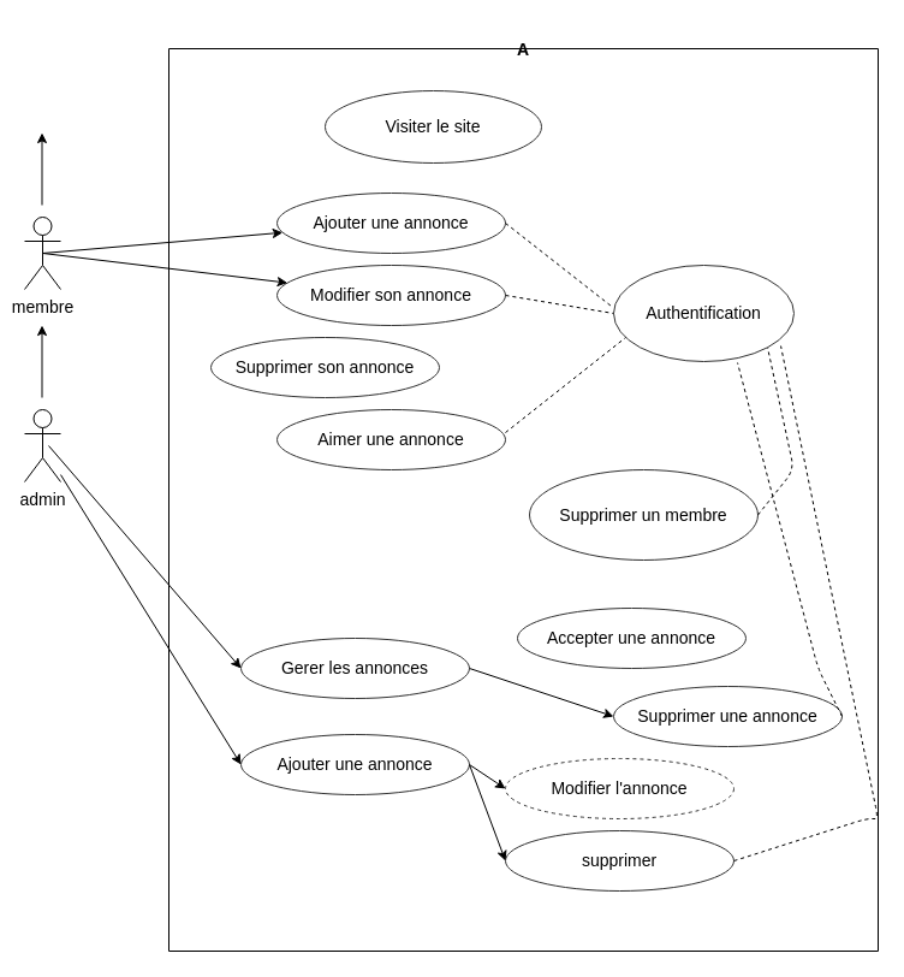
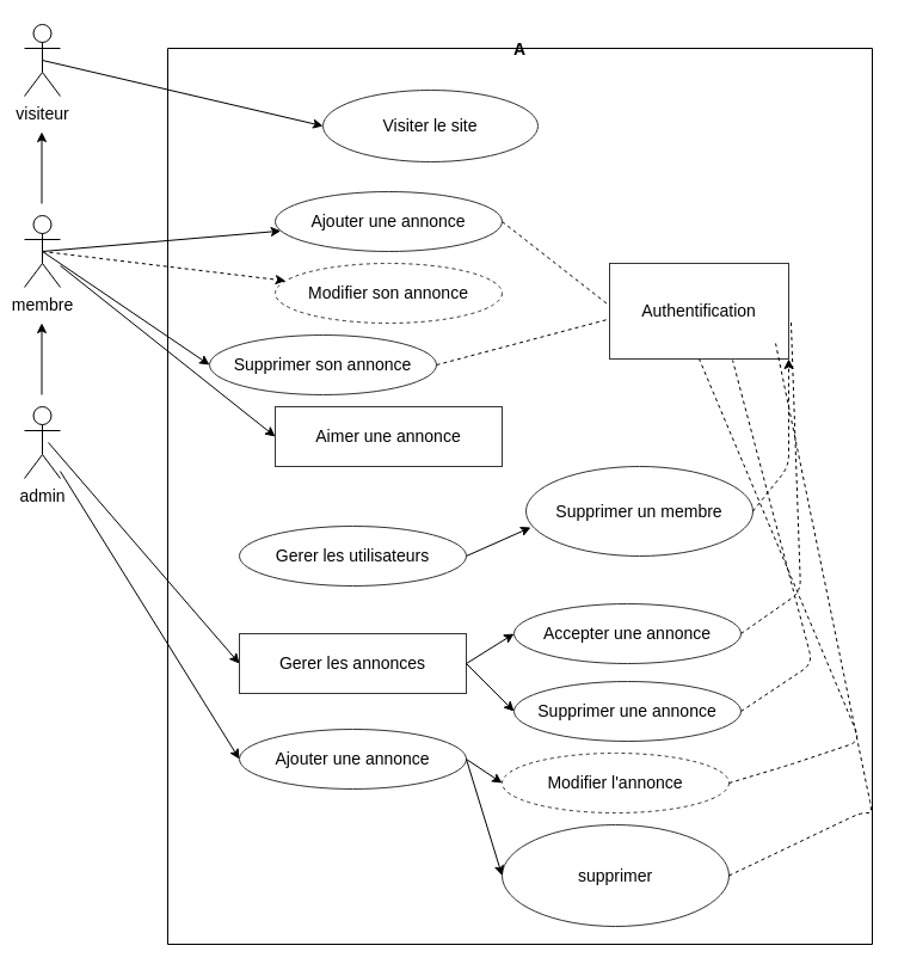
+ <mxCell id="2" value="&lt;font style=&quot;font-size: 14px&quot;&gt;visiteur&lt;/font&gt;" style="shape=umlActor;verticalLabelPosition=bottom;verticalAlign=top;html=1;outlineConnect=0;" vertex="1" parent="1"><mxGeometry x="20" y="20" width="30" height="60" as="geometry" /></mxCell>
+ <mxCell id="36" value="" style="endArrow=classic;html=1;fontSize=14;exitX=0.5;exitY=0.5;exitDx=0;exitDy=0;exitPerimeter=0;entryX=0;entryY=0.5;entryDx=0;entryDy=0;" edge="1" parent="1" source="2" target="6"><mxGeometry width="50" height="50" relative="1" as="geometry"><mxPoint x="250" y="170" as="sourcePoint" /><mxPoint x="300" y="120" as="targetPoint" /></mxGeometry></mxCell>
- <mxCell id="38" value="" style="endArrow=classic;html=1;fontSize=14;exitX=0.5;exitY=0.5;exitDx=0;exitDy=0;exitPerimeter=0;" edge="1" parent="1" source="3" target="8"><mxGeometry width="50" height="50" relative="1" as="geometry"><mxPoint x="80" y="210" as="sourcePoint" /><mxPoint x="288.758" y="161.538" as="targetPoint" /></mxGeometry></mxCell>
+ <mxCell id="38" value="" style="endArrow=classic;html=1;fontSize=14;exitX=0.5;exitY=0.5;exitDx=0;exitDy=0;exitPerimeter=0;dashed=1;" edge="1" parent="1" source="3" target="8"><mxGeometry width="50" height="50" relative="1" as="geometry"><mxPoint x="80" y="210" as="sourcePoint" /><mxPoint x="288.758" y="161.538" as="targetPoint" /></mxGeometry></mxCell>
- <mxCell id="8" value="Modifier son annonce" style="ellipse;whiteSpace=wrap;html=1;glass=0;fontSize=14;strokeColor=#333333;gradientColor=none;" vertex="1" parent="5"><mxGeometry x="90" y="180" width="190" height="50" as="geometry" /></mxCell>
+ <mxCell id="8" value="Modifier son annonce" style="ellipse;whiteSpace=wrap;html=1;glass=0;fontSize=14;strokeColor=#333333;gradientColor=none;dashed=1;" vertex="1" parent="5"><mxGeometry x="90" y="180" width="190" height="50" as="geometry" /></mxCell>
- <mxCell id="28" value="" style="endArrow=none;dashed=1;html=1;fontSize=14;exitX=1;exitY=0.5;exitDx=0;exitDy=0;entryX=0;entryY=0.5;entryDx=0;entryDy=0;" edge="1" parent="5" source="8" target="11"><mxGeometry width="50" height="50" relative="1" as="geometry"><mxPoint x="300" y="180" as="sourcePoint" /><mxPoint x="350" y="140" as="targetPoint" /></mxGeometry></mxCell>
+ <mxCell id="39" value="" style="endArrow=classic;html=1;fontSize=14;exitX=0.5;exitY=0.5;exitDx=0;exitDy=0;exitPerimeter=0;entryX=0;entryY=0.5;entryDx=0;entryDy=0;" edge="1" parent="1" source="3" target="9"><mxGeometry width="50" height="50" relative="1" as="geometry"><mxPoint x="200" y="10" as="sourcePoint" /><mxPoint x="300" y="120" as="targetPoint" /></mxGeometry></mxCell>
- <mxCell id="11" value="Authentification" style="ellipse;whiteSpace=wrap;html=1;glass=0;fontSize=14;strokeColor=#333333;gradientColor=none;" vertex="1" parent="5"><mxGeometry x="370" y="180" width="150" height="80" as="geometry" /></mxCell>
+ <mxCell id="11" value="Authentification" style="whiteSpace=wrap;html=1;glass=0;fontSize=14;strokeColor=#333333;gradientColor=none;rounded=0;" vertex="1" parent="5"><mxGeometry x="370" y="180" width="150" height="80" as="geometry" /></mxCell>
+ <mxCell id="13" value="" style="endArrow=none;dashed=1;html=1;fontSize=14;exitX=1;exitY=0.5;exitDx=0;exitDy=0;entryX=-0.013;entryY=0.588;entryDx=0;entryDy=0;entryPerimeter=0;" edge="1" parent="5" source="9" target="11"><mxGeometry width="50" height="50" relative="1" as="geometry"><mxPoint x="310" y="260" as="sourcePoint" /><mxPoint x="360" y="210" as="targetPoint" /></mxGeometry></mxCell>
+ <mxCell id="40" value="" style="endArrow=classic;html=1;fontSize=14;entryX=0;entryY=0.5;entryDx=0;entryDy=0;" edge="1" parent="1" source="3" target="10"><mxGeometry width="50" height="50" relative="1" as="geometry"><mxPoint x="150" y="310" as="sourcePoint" /><mxPoint x="335" y="365" as="targetPoint" /></mxGeometry></mxCell>
- <mxCell id="14" value="" style="endArrow=none;dashed=1;html=1;fontSize=14;exitX=1;exitY=0.38;exitDx=0;exitDy=0;exitPerimeter=0;entryX=0.067;entryY=0.75;entryDx=0;entryDy=0;entryPerimeter=0;" edge="1" parent="5" source="10" target="11"><mxGeometry width="50" height="50" relative="1" as="geometry"><mxPoint x="310" y="260" as="sourcePoint" /><mxPoint x="360" y="210" as="targetPoint" /></mxGeometry></mxCell>
- <mxCell id="29" value="" style="endArrow=none;dashed=1;html=1;fontSize=14;entryX=1;entryY=1;entryDx=0;entryDy=0;exitX=1;exitY=0.5;exitDx=0;exitDy=0;" edge="1" parent="5" source="17" target="11"><mxGeometry width="50" height="50" relative="1" as="geometry"><mxPoint x="340" y="430" as="sourcePoint" /><mxPoint x="390" y="380" as="targetPoint" /><Array as="points"><mxPoint x="520" y="350" /></Array></mxGeometry></mxCell>
+ <mxCell id="29" value="" style="endArrow=classic;dashed=1;html=1;fontSize=14;entryX=1;entryY=1;entryDx=0;entryDy=0;exitX=1;exitY=0.5;exitDx=0;exitDy=0;" edge="1" parent="5" source="17" target="11"><mxGeometry width="50" height="50" relative="1" as="geometry"><mxPoint x="340" y="430" as="sourcePoint" /><mxPoint x="390" y="380" as="targetPoint" /><Array as="points"><mxPoint x="520" y="350" /></Array></mxGeometry></mxCell>
- <mxCell id="10" value="Aimer une annonce" style="ellipse;whiteSpace=wrap;html=1;glass=0;fontSize=14;strokeColor=#333333;gradientColor=none;" vertex="1" parent="5"><mxGeometry x="90" y="300" width="190" height="50" as="geometry" /></mxCell>
+ <mxCell id="10" value="Aimer une annonce" style="whiteSpace=wrap;html=1;glass=0;fontSize=14;strokeColor=#333333;gradientColor=none;rounded=0;" vertex="1" parent="5"><mxGeometry x="90" y="300" width="190" height="50" as="geometry" /></mxCell>
+ <mxCell id="32" value="" style="endArrow=none;dashed=1;html=1;fontSize=14;entryX=0.5;entryY=1;entryDx=0;entryDy=0;exitX=1;exitY=0.5;exitDx=0;exitDy=0;" edge="1" parent="5" source="24" target="11"><mxGeometry width="50" height="50" relative="1" as="geometry"><mxPoint x="550" y="610" as="sourcePoint" /><mxPoint x="543.05" y="316.04" as="targetPoint" /><Array as="points"><mxPoint x="520" y="600" /><mxPoint x="580" y="580" /></Array></mxGeometry></mxCell>
+ <mxCell id="19" value="" style="endArrow=classic;html=1;fontSize=14;exitX=1;exitY=0.5;exitDx=0;exitDy=0;entryX=0.021;entryY=0.68;entryDx=0;entryDy=0;entryPerimeter=0;" edge="1" parent="5" source="15" target="17"><mxGeometry width="50" height="50" relative="1" as="geometry"><mxPoint x="140" y="380" as="sourcePoint" /><mxPoint x="190" y="330" as="targetPoint" /></mxGeometry></mxCell>
+ <mxCell id="30" value="" style="endArrow=none;dashed=1;html=1;fontSize=14;entryX=1.013;entryY=0.613;entryDx=0;entryDy=0;exitX=1;exitY=0.5;exitDx=0;exitDy=0;entryPerimeter=0;" edge="1" parent="5" source="18" target="11"><mxGeometry width="50" height="50" relative="1" as="geometry"><mxPoint x="500" y="480" as="sourcePoint" /><mxPoint x="508.033" y="353.284" as="targetPoint" /><Array as="points"><mxPoint x="530" y="455" /></Array></mxGeometry></mxCell>
+ <mxCell id="15" value="Gerer les utilisateurs" style="ellipse;whiteSpace=wrap;html=1;glass=0;fontSize=14;strokeColor=#333333;gradientColor=none;" vertex="1" parent="5"><mxGeometry x="60" y="400" width="190" height="50" as="geometry" /></mxCell>
+ <mxCell id="20" value="" style="endArrow=classic;html=1;fontSize=14;entryX=0;entryY=0.5;entryDx=0;entryDy=0;exitX=1;exitY=0.5;exitDx=0;exitDy=0;" edge="1" parent="5" source="16" target="18"><mxGeometry width="50" height="50" relative="1" as="geometry"><mxPoint x="140" y="380" as="sourcePoint" /><mxPoint x="190" y="330" as="targetPoint" /></mxGeometry></mxCell>
- <mxCell id="16" value="Gerer les annonces" style="ellipse;whiteSpace=wrap;html=1;glass=0;fontSize=14;strokeColor=#333333;gradientColor=none;" vertex="1" parent="5"><mxGeometry x="60" y="490" width="190" height="50" as="geometry" /></mxCell>
+ <mxCell id="16" value="Gerer les annonces" style="whiteSpace=wrap;html=1;glass=0;fontSize=14;strokeColor=#333333;gradientColor=none;rounded=0;" vertex="1" parent="5"><mxGeometry x="60" y="490" width="190" height="50" as="geometry" /></mxCell>
- <mxCell id="21" value="Supprimer une annonce" style="ellipse;whiteSpace=wrap;html=1;glass=0;fontSize=14;strokeColor=#333333;gradientColor=none;" vertex="1" parent="5"><mxGeometry x="370" y="530" width="190" height="50" as="geometry" /></mxCell>
+ <mxCell id="21" value="Supprimer une annonce" style="ellipse;whiteSpace=wrap;html=1;glass=0;fontSize=14;strokeColor=#333333;gradientColor=none;" vertex="1" parent="5"><mxGeometry x="290" y="530" width="190" height="50" as="geometry" /></mxCell>
- <mxCell id="25" value="supprimer" style="ellipse;whiteSpace=wrap;html=1;glass=0;fontSize=14;strokeColor=#333333;gradientColor=none;" vertex="1" parent="5"><mxGeometry x="280" y="650" width="190" height="50" as="geometry" /></mxCell>
+ <mxCell id="25" value="supprimer" style="ellipse;whiteSpace=wrap;html=1;glass=0;fontSize=14;strokeColor=#333333;gradientColor=none;" vertex="1" parent="5"><mxGeometry x="280" y="650" width="190" height="85" as="geometry" /></mxCell>
